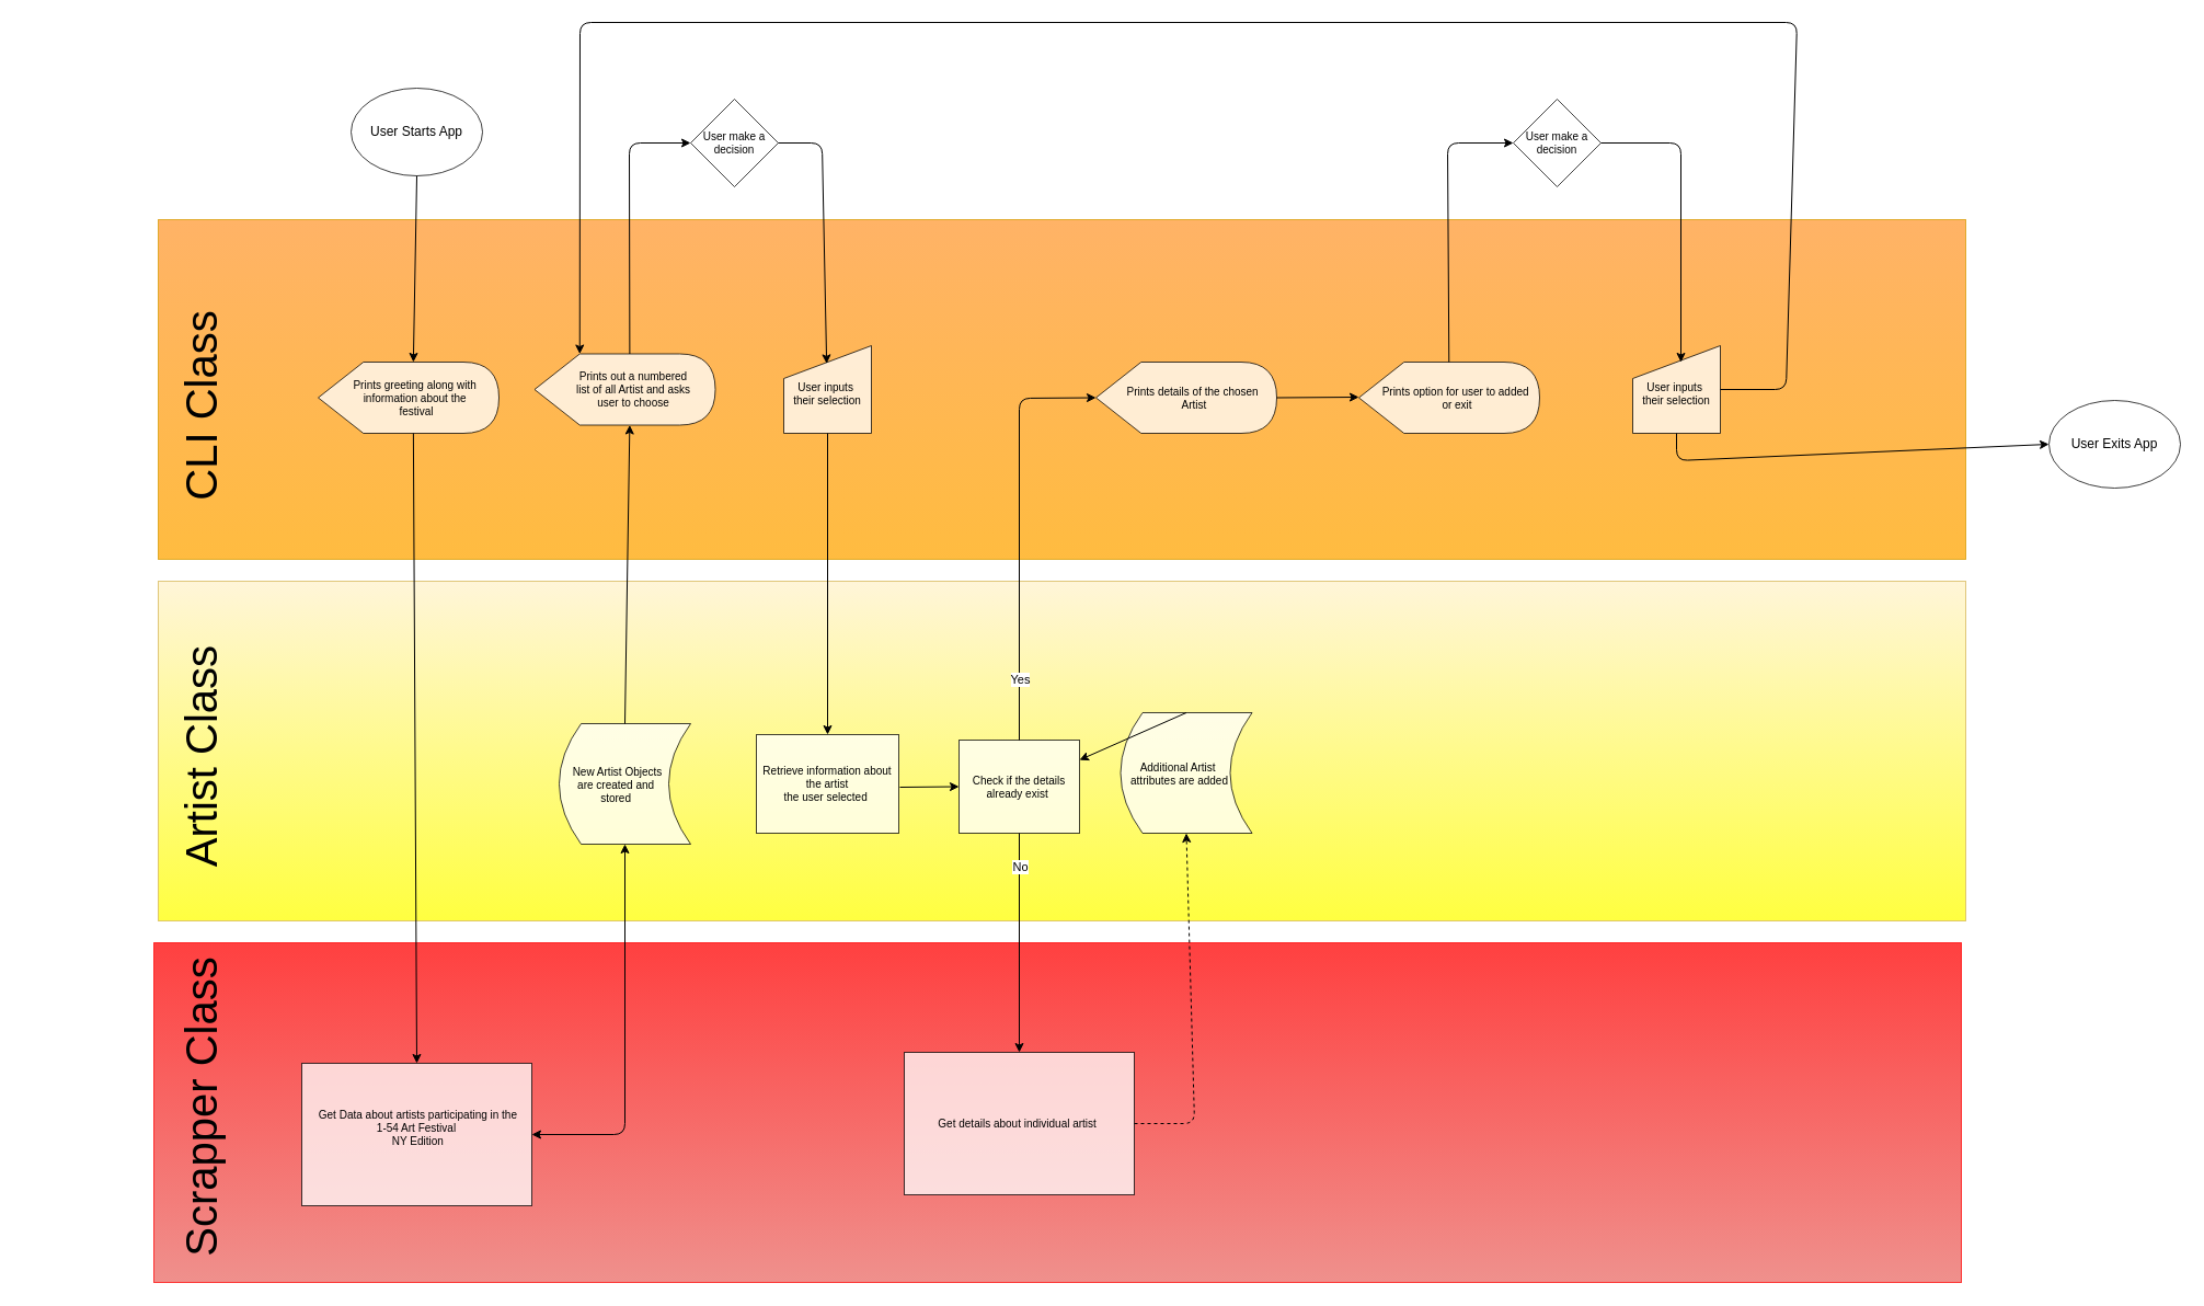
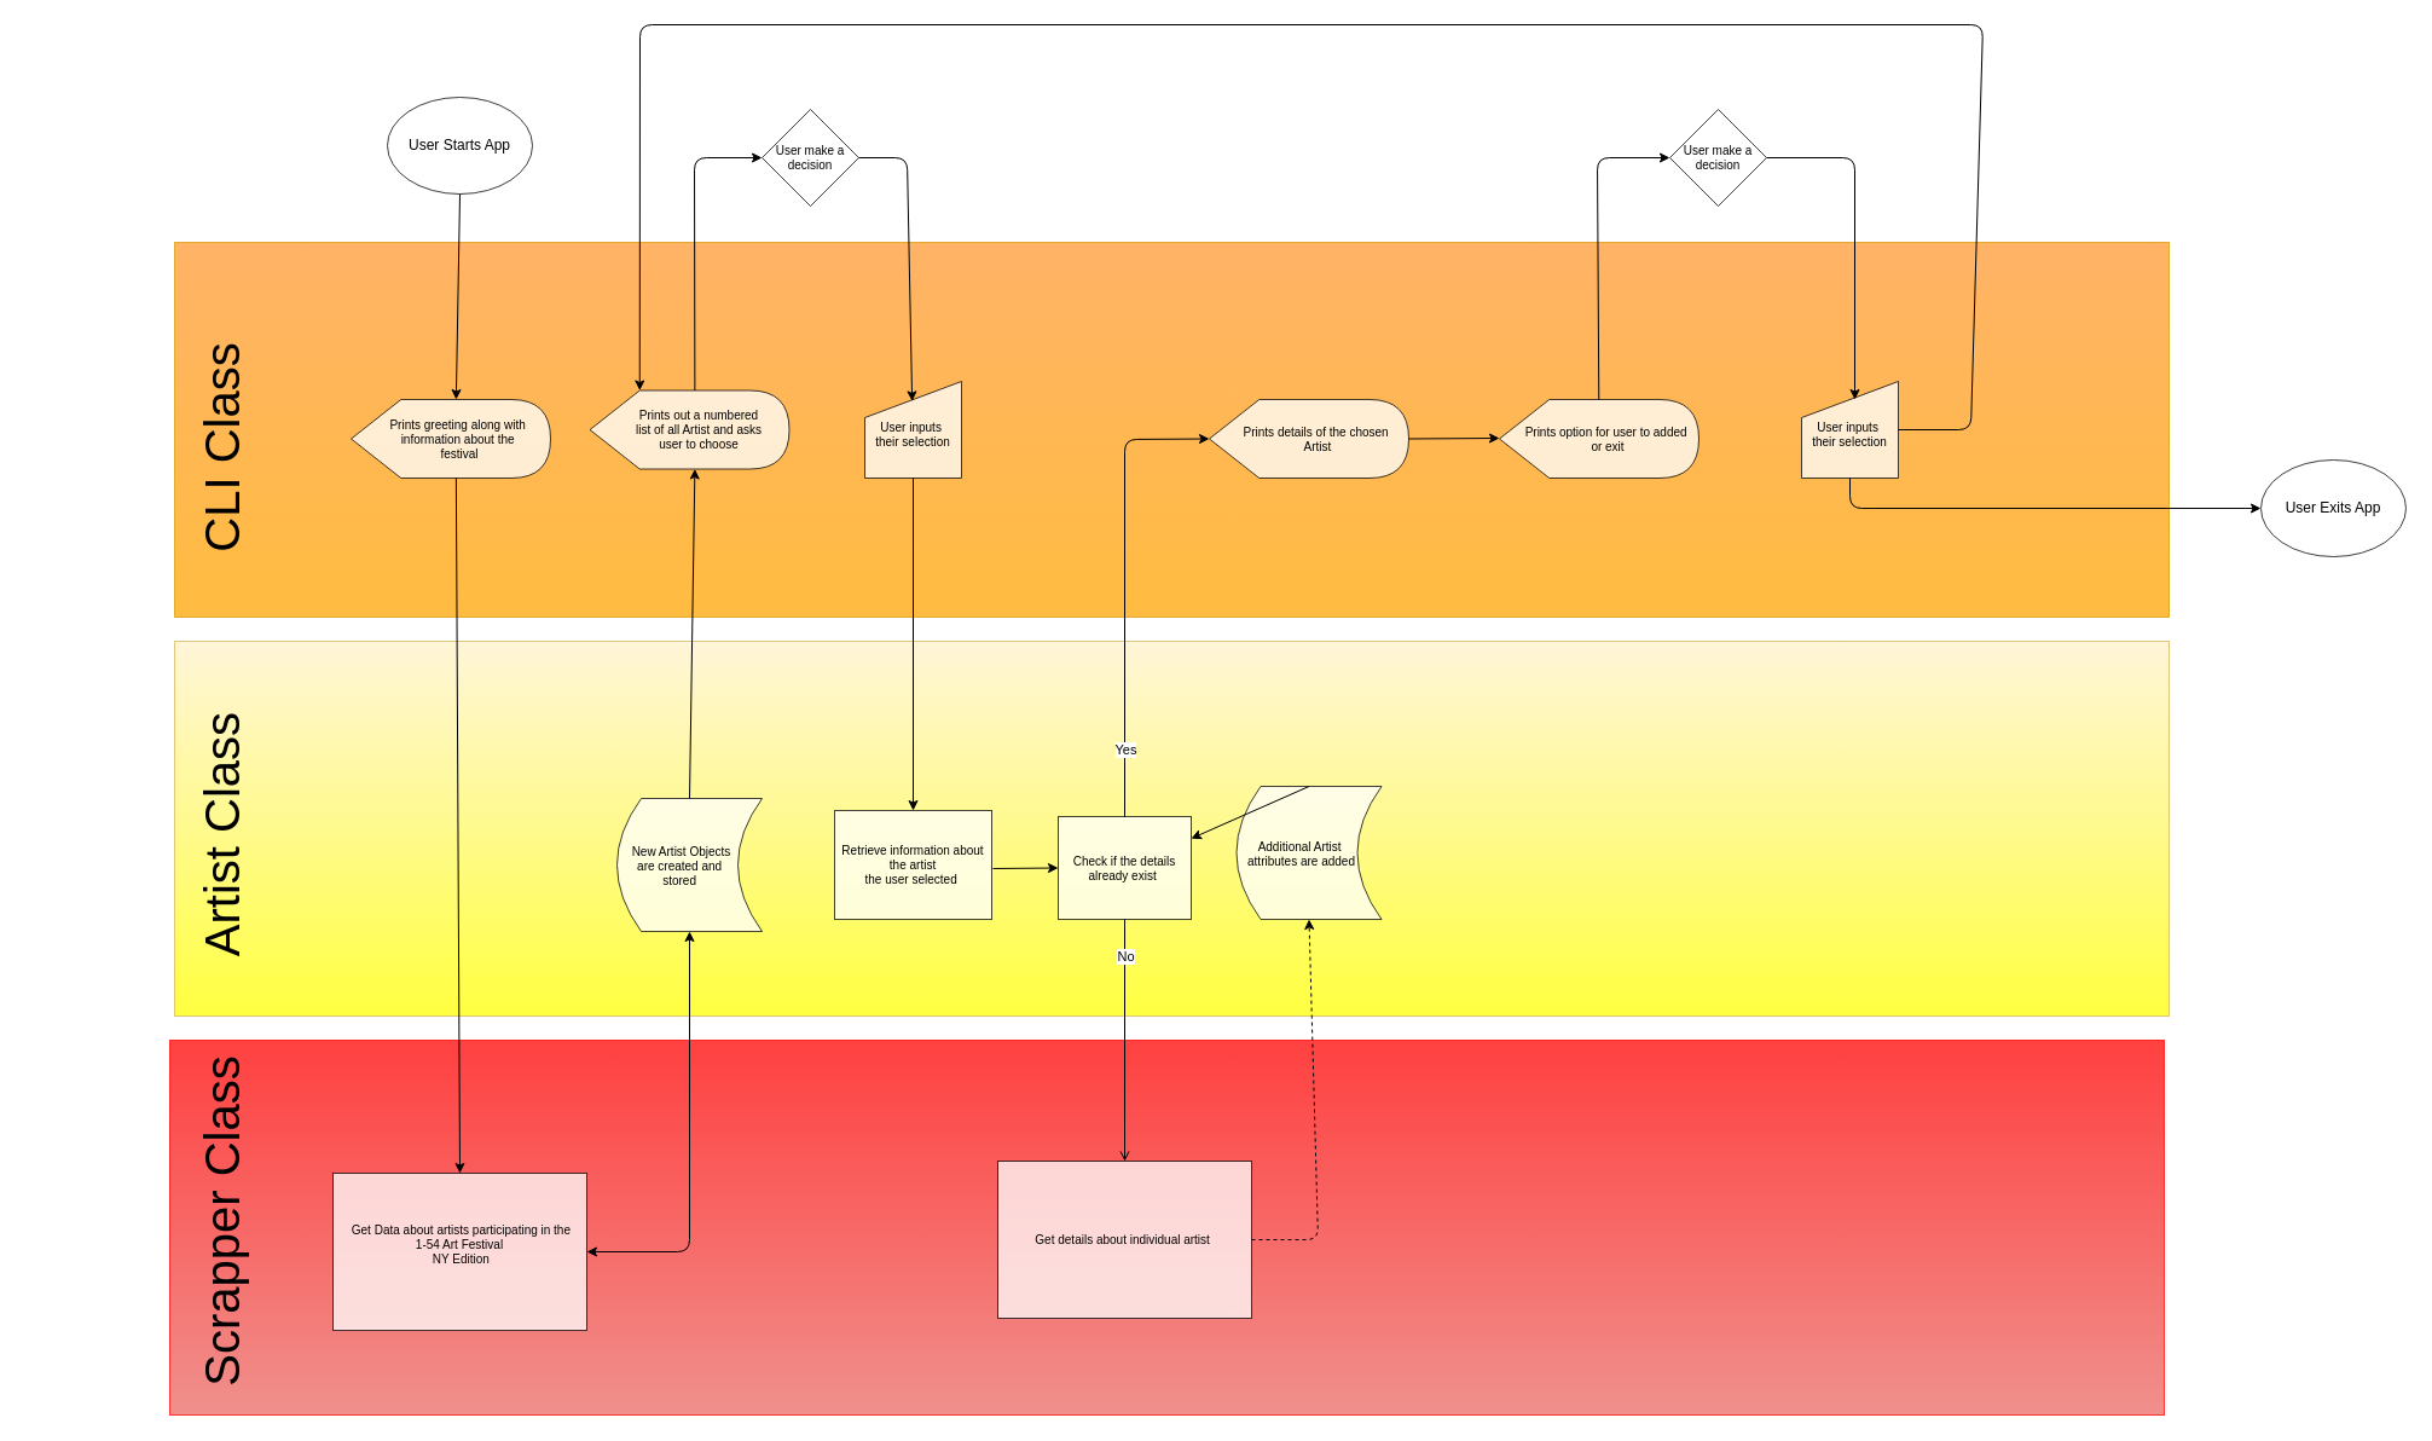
- <mxCell id="9" value="&lt;p style=&quot;font-size: 12px&quot;&gt;User Exits App&lt;/p&gt;" style="ellipse;whiteSpace=wrap;html=1;fontSize=50;opacity=75;fillColor=#FFFFFF;" vertex="1" parent="1"><mxGeometry x="1870" y="365" width="120" height="80" as="geometry" /></mxCell>
+ <mxCell id="9" value="&lt;p style=&quot;font-size: 12px&quot;&gt;User Exits App&lt;/p&gt;" style="ellipse;whiteSpace=wrap;html=1;fontSize=50;opacity=75;fillColor=#FFFFFF;" vertex="1" parent="1"><mxGeometry x="1870" y="380" width="120" height="80" as="geometry" /></mxCell>
- <mxCell id="32" value="" style="endArrow=classic;html=1;fontSize=10;exitX=0.5;exitY=1;exitDx=0;exitDy=0;entryX=0.5;entryY=0;entryDx=0;entryDy=0;" edge="1" parent="1" source="23" target="12"><mxGeometry relative="1" as="geometry"><mxPoint x="920" y="860" as="sourcePoint" /><mxPoint x="1020" y="860" as="targetPoint" /></mxGeometry></mxCell>
+ <mxCell id="32" value="" style="endArrow=open;html=1;fontSize=10;exitX=0.5;exitY=1;exitDx=0;exitDy=0;entryX=0.5;entryY=0;entryDx=0;entryDy=0;" edge="1" parent="1" source="23" target="12"><mxGeometry relative="1" as="geometry"><mxPoint x="920" y="860" as="sourcePoint" /><mxPoint x="1020" y="860" as="targetPoint" /></mxGeometry></mxCell>
